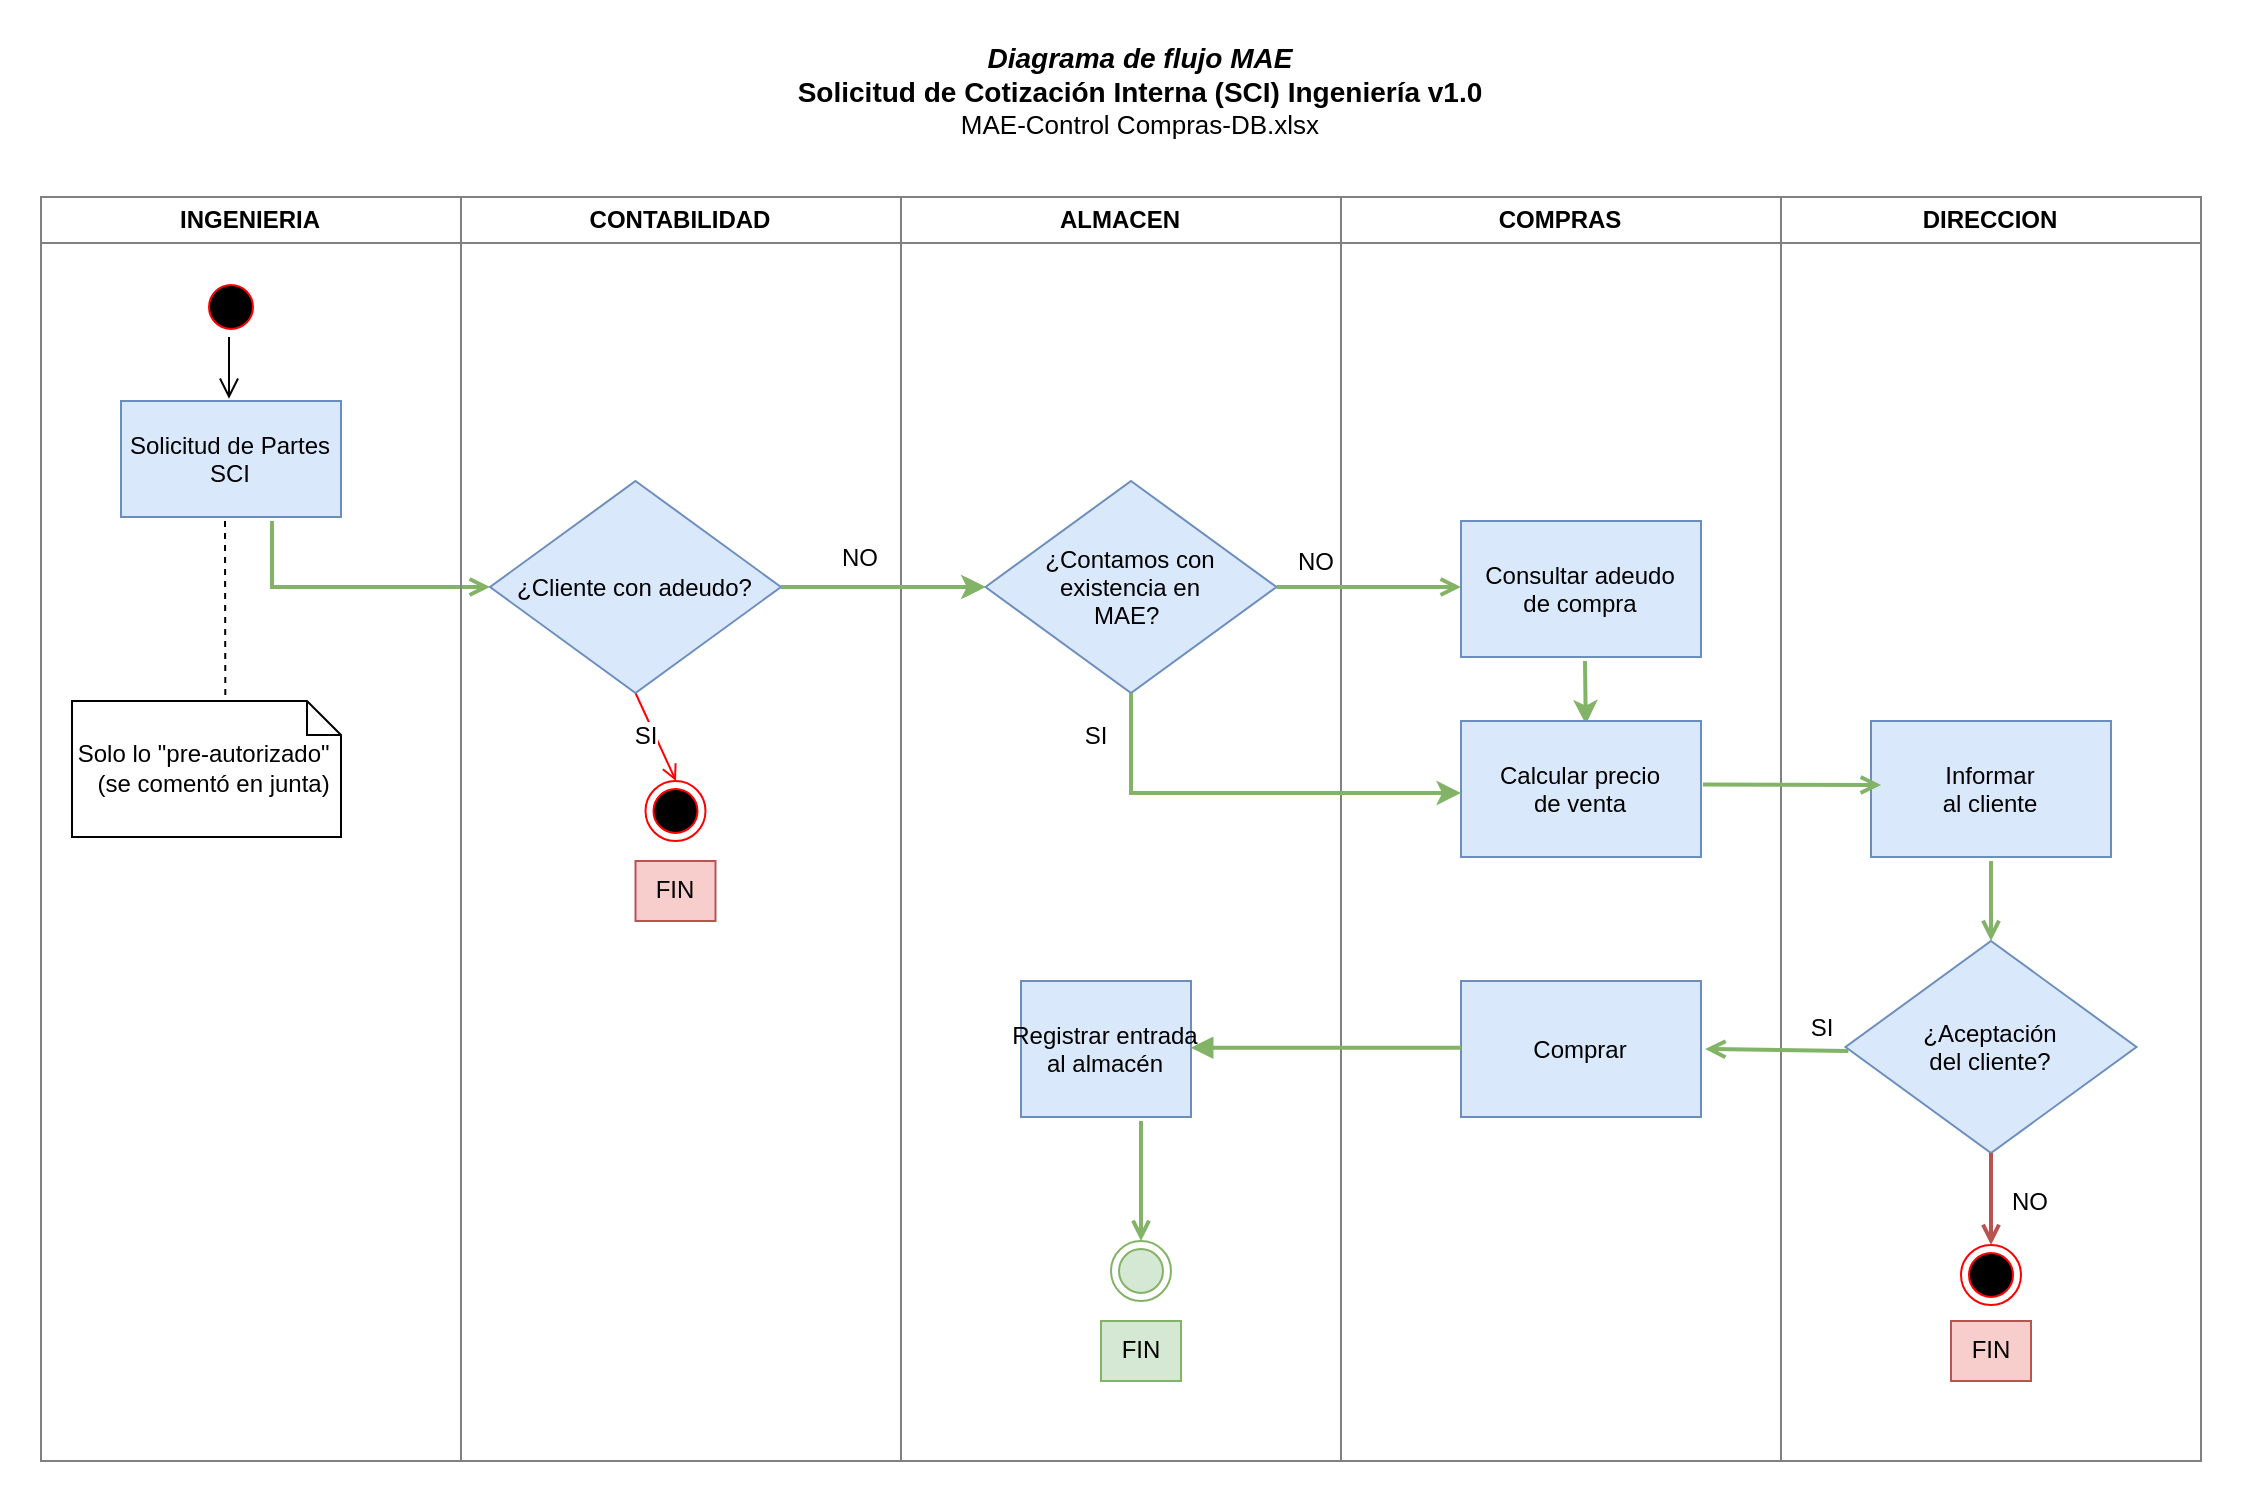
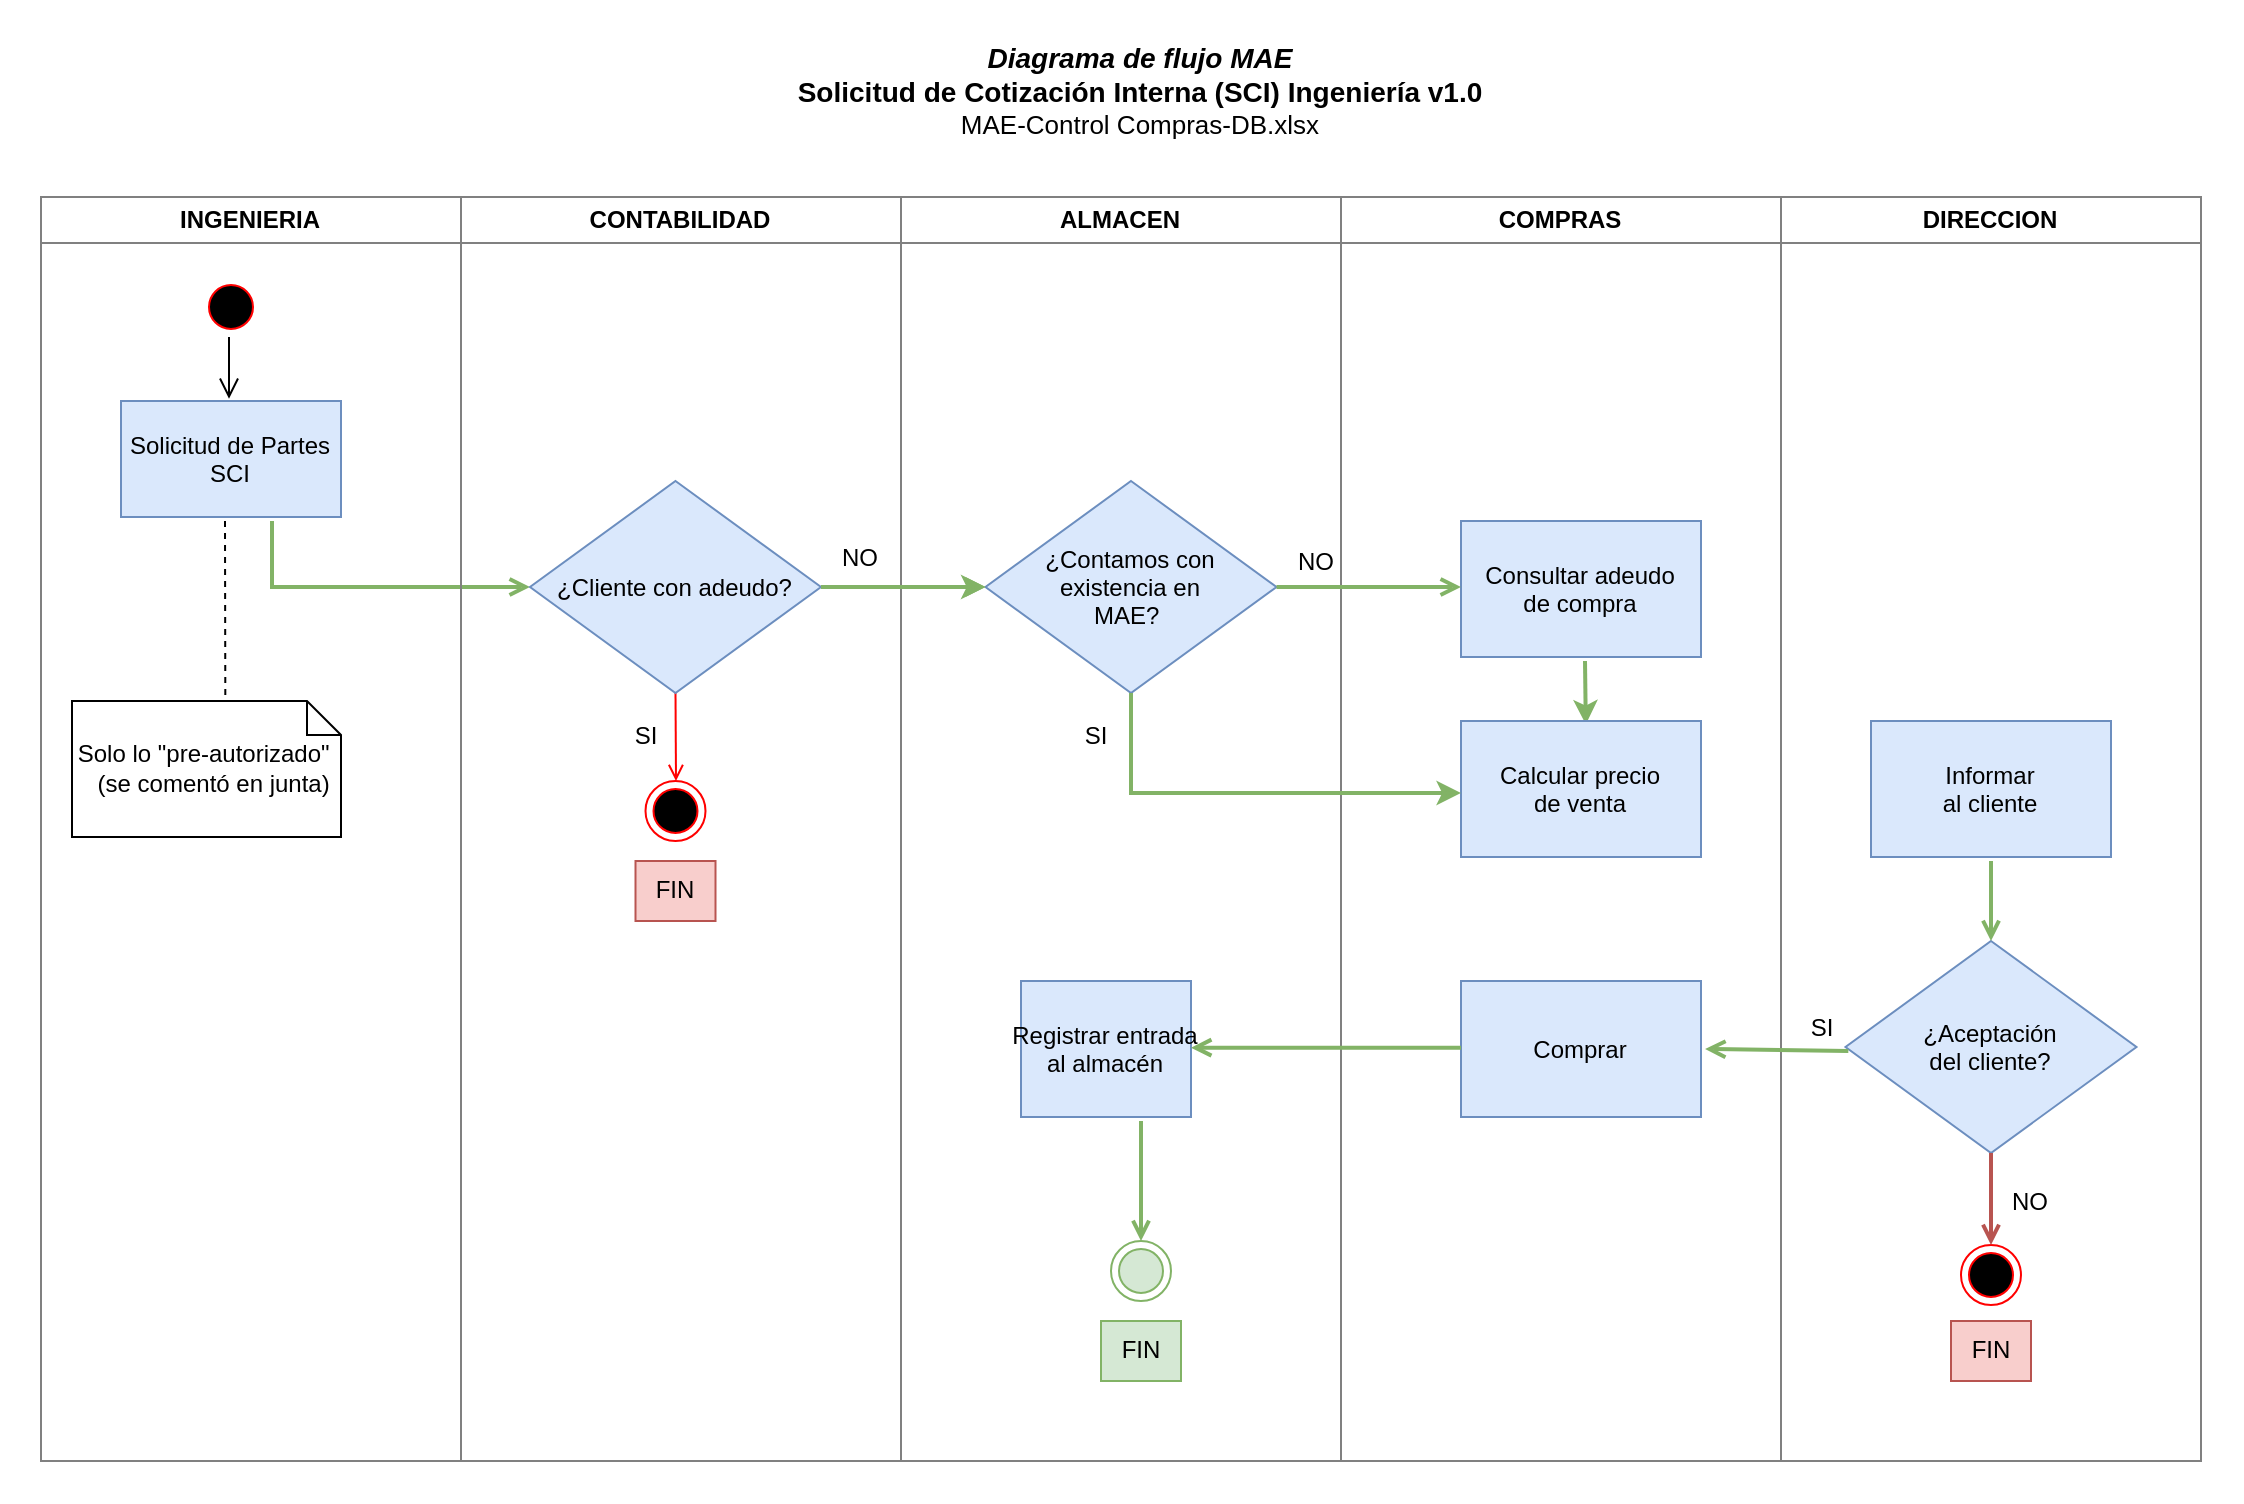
- <mxCell id="11" value="&#10;¿Cliente con adeudo?&#10;" style="rhombus;fillColor=#dae8fc;strokeColor=#6c8ebf;fontStyle=0" parent="9" vertex="1"><mxGeometry x="14.5" y="142" width="145.5" height="106" as="geometry" /></mxCell>
+ <mxCell id="11" value="&#10;¿Cliente con adeudo?&#10;" style="rhombus;fillColor=#dae8fc;strokeColor=#6c8ebf;fontStyle=0" parent="9" vertex="1"><mxGeometry x="34.5" y="142" width="145.5" height="106" as="geometry" /></mxCell>
- <mxCell id="44" value="" style="endArrow=open;strokeColor=#82b366;endFill=1;rounded=0;exitX=1.008;exitY=0.466;exitDx=0;exitDy=0;exitPerimeter=0;fillColor=#d5e8d4;strokeWidth=2;entryX=0.042;entryY=0.471;entryDx=0;entryDy=0;entryPerimeter=0;" edge="1" parent="1" source="30" target="33"><mxGeometry x="1" y="-30" relative="1" as="geometry"><mxPoint x="877.75" y="292.5" as="sourcePoint" /><mxPoint x="900" y="392" as="targetPoint" /><mxPoint x="30" y="30" as="offset" /><Array as="points" /></mxGeometry></mxCell>
- <mxCell id="43" value="" style="endArrow=block;strokeColor=#82b366;endFill=1;rounded=0;fillColor=#d5e8d4;strokeWidth=2;entryX=1;entryY=0.49;entryDx=0;entryDy=0;entryPerimeter=0;exitX=0;exitY=0.49;exitDx=0;exitDy=0;exitPerimeter=0;" edge="1" parent="1" source="28" target="21"><mxGeometry x="1" y="-30" relative="1" as="geometry"><mxPoint x="754.04" y="523.29" as="sourcePoint" /><mxPoint x="670" y="523.578" as="targetPoint" /><mxPoint x="30" y="30" as="offset" /><Array as="points" /></mxGeometry></mxCell>
+ <mxCell id="43" value="" style="endArrow=open;strokeColor=#82b366;endFill=1;rounded=0;fillColor=#d5e8d4;strokeWidth=2;entryX=1;entryY=0.49;entryDx=0;entryDy=0;entryPerimeter=0;exitX=0;exitY=0.49;exitDx=0;exitDy=0;exitPerimeter=0;" edge="1" parent="1" source="28" target="21"><mxGeometry x="1" y="-30" relative="1" as="geometry"><mxPoint x="754.04" y="523.29" as="sourcePoint" /><mxPoint x="670" y="523.578" as="targetPoint" /><mxPoint x="30" y="30" as="offset" /><Array as="points" /></mxGeometry></mxCell>
